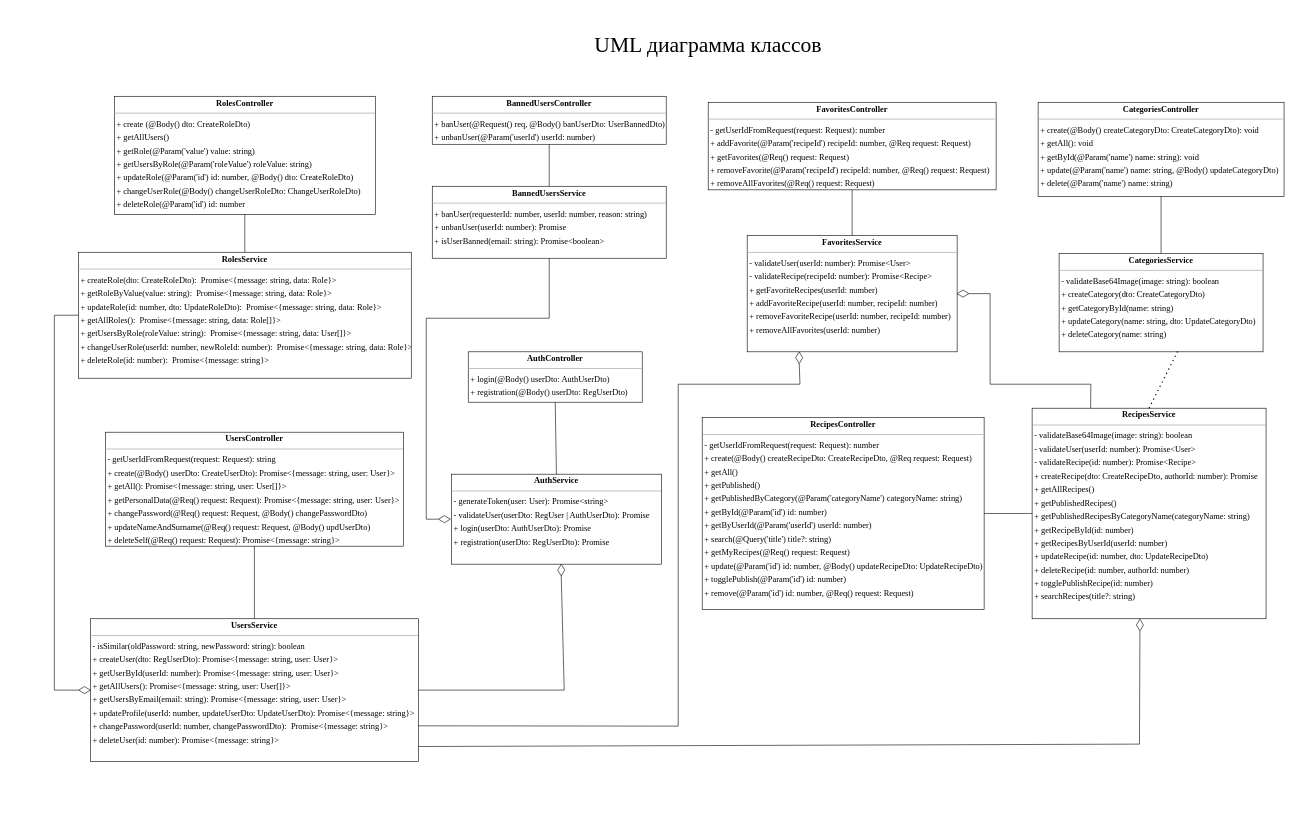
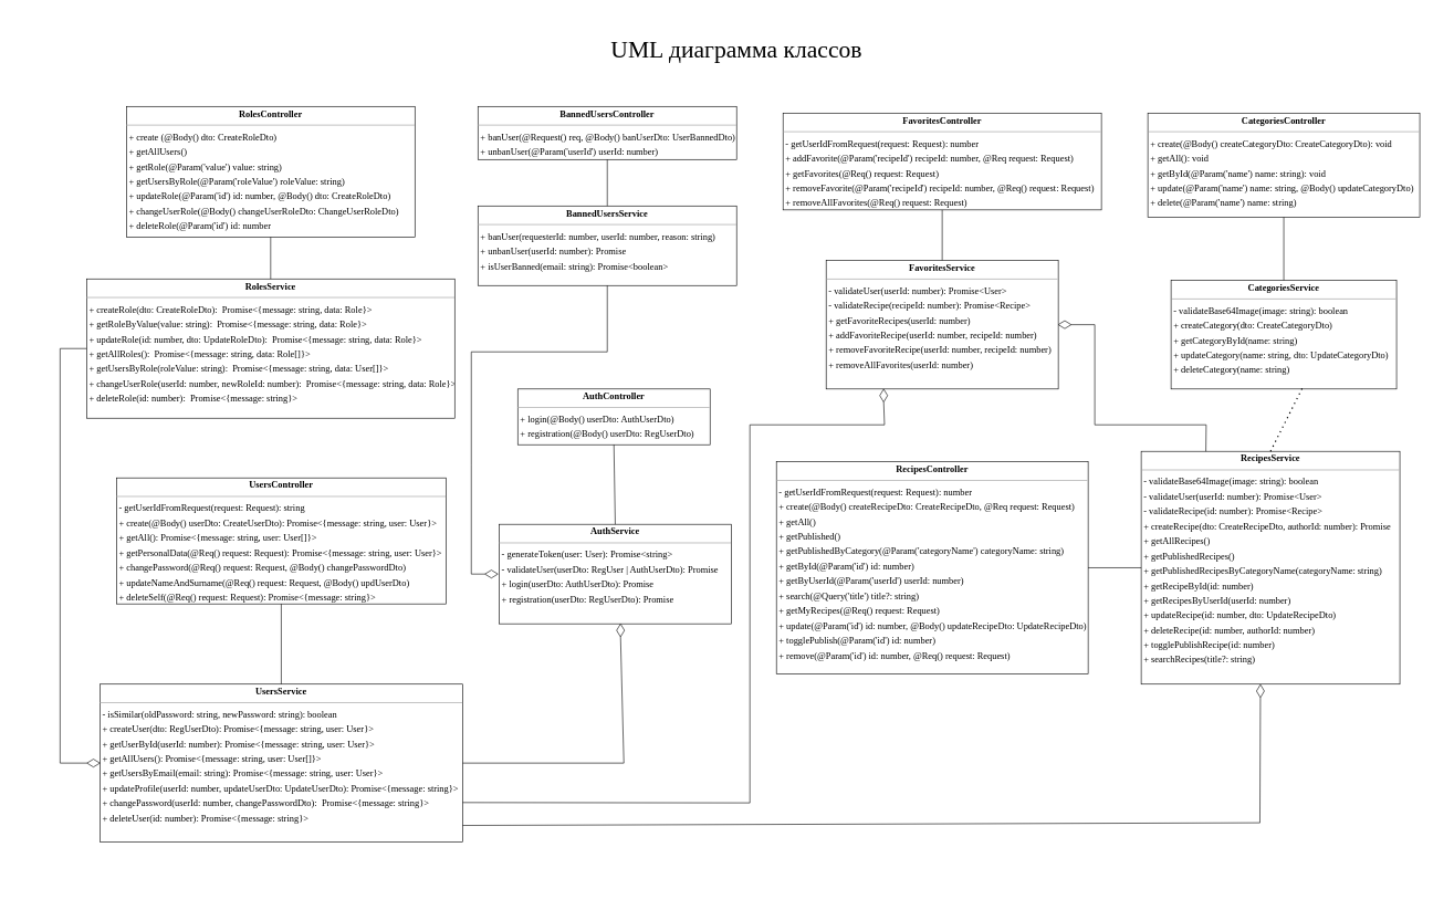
- <mxCell id="17" value="&lt;font style=&quot;font-size: 36px;&quot;&gt;UML диаграмма классов&lt;/font&gt;" style="text;html=1;align=center;verticalAlign=middle;whiteSpace=wrap;rounded=0;fontFamily=ISOCPEUR;" parent="1" vertex="1"><mxGeometry x="960" y="60" width="440" height="30" as="geometry" /></mxCell>
+ <mxCell id="17" value="&lt;font style=&quot;font-size: 36px;&quot;&gt;UML диаграмма классов&lt;/font&gt;" style="text;html=1;align=center;verticalAlign=middle;whiteSpace=wrap;rounded=0;fontFamily=ISOCPEUR;" parent="1" vertex="1"><mxGeometry x="890" y="60" width="440" height="30" as="geometry" /></mxCell>
